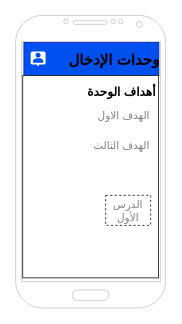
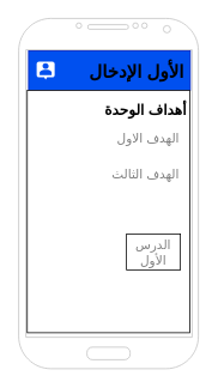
- <mxCell id="5" value="&lt;font style=&quot;font-size: 20px;&quot;&gt;وحدات الإدخال&lt;/font&gt;" style="text;strokeColor=none;fillColor=none;html=1;fontSize=24;fontStyle=1;verticalAlign=middle;align=center;" vertex="1" parent="1"><mxGeometry x="91" y="58" width="120" height="40" as="geometry" /></mxCell>
+ <mxCell id="5" value="&lt;font style=&quot;font-size: 20px;&quot;&gt;الأول الإدخال&lt;/font&gt;" style="text;strokeColor=none;fillColor=none;html=1;fontSize=24;fontStyle=1;verticalAlign=middle;align=center;" vertex="1" parent="1"><mxGeometry x="91" y="58" width="120" height="40" as="geometry" /></mxCell>
- <mxCell id="10" value="الدرس الأول" style="whiteSpace=wrap;html=1;fontSize=14;fontColor=#808080;fillColor=#FFFFFF;dashed=1;" vertex="1" parent="1"><mxGeometry x="140" y="260" width="60" height="40" as="geometry" /></mxCell>
+ <mxCell id="10" value="الدرس الأول" style="whiteSpace=wrap;html=1;fontSize=14;fontColor=#808080;fillColor=#FFFFFF;" vertex="1" parent="1"><mxGeometry x="140" y="260" width="60" height="40" as="geometry" /></mxCell>
